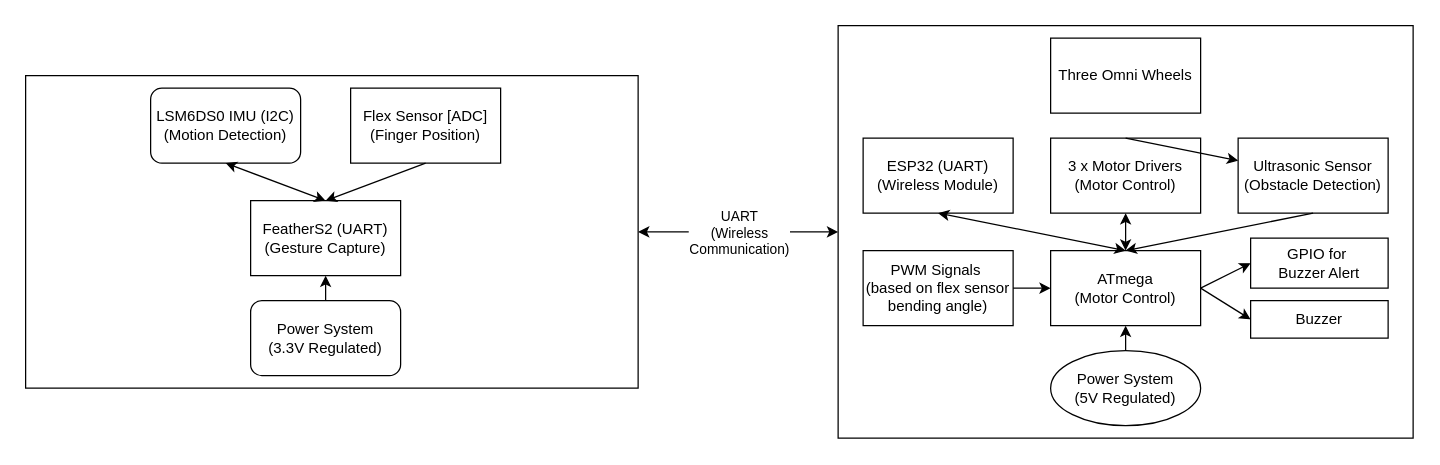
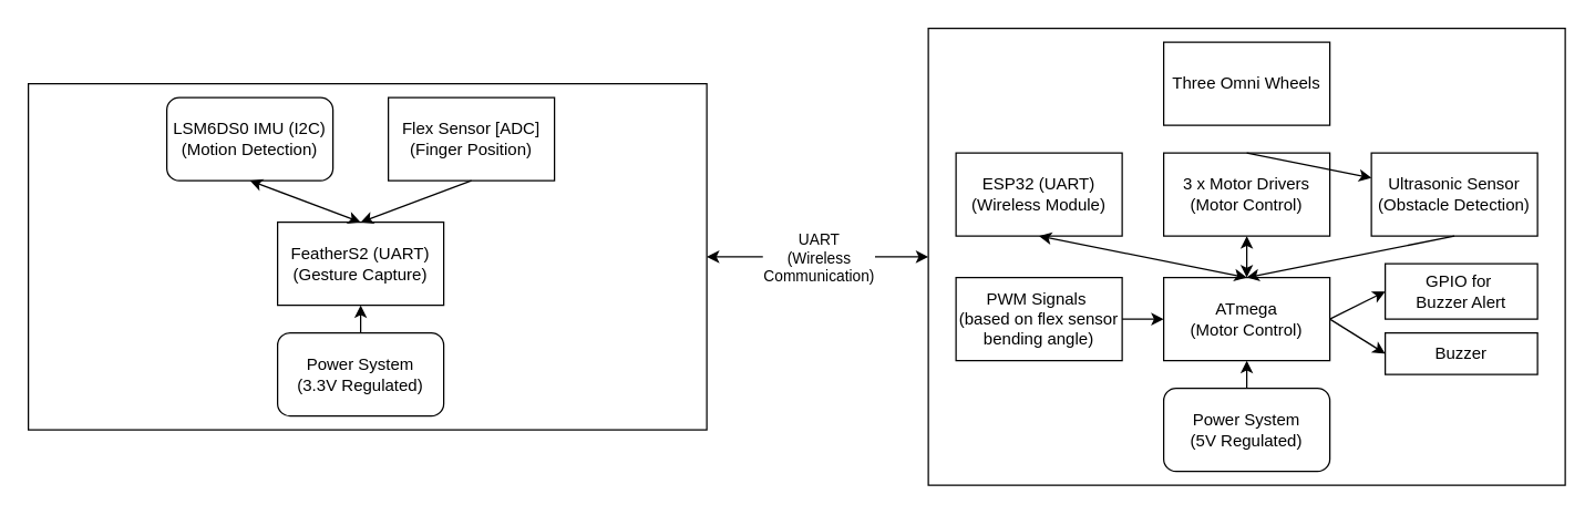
- <mxCell id="26" value="Power System&lt;div&gt;(5V Regulated)&lt;/div&gt;" style="ellipse;whiteSpace=wrap;html=1;" vertex="1" parent="1"><mxGeometry x="840" y="280" width="120" height="60" as="geometry" /></mxCell>
+ <mxCell id="26" value="Power System&lt;div&gt;(5V Regulated)&lt;/div&gt;" style="rounded=1;whiteSpace=wrap;html=1;" vertex="1" parent="1"><mxGeometry x="840" y="280" width="120" height="60" as="geometry" /></mxCell>
